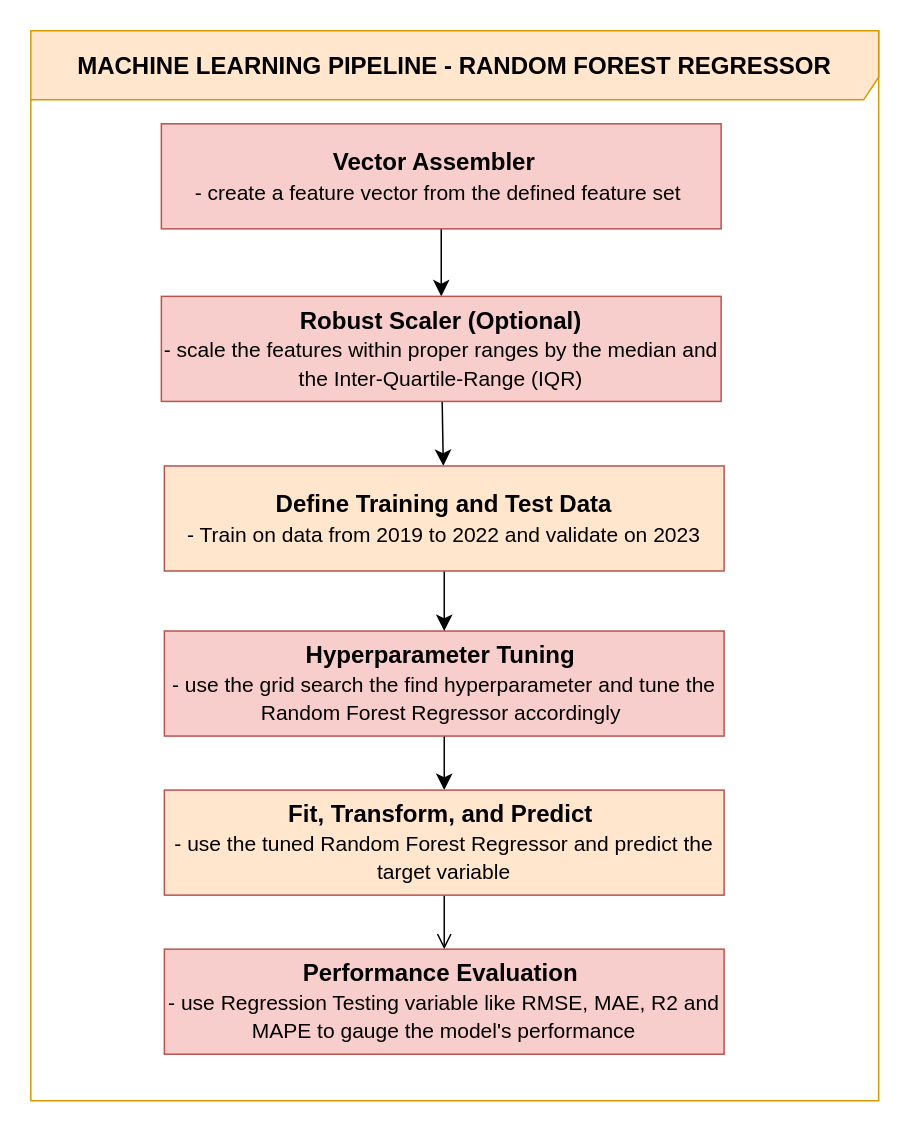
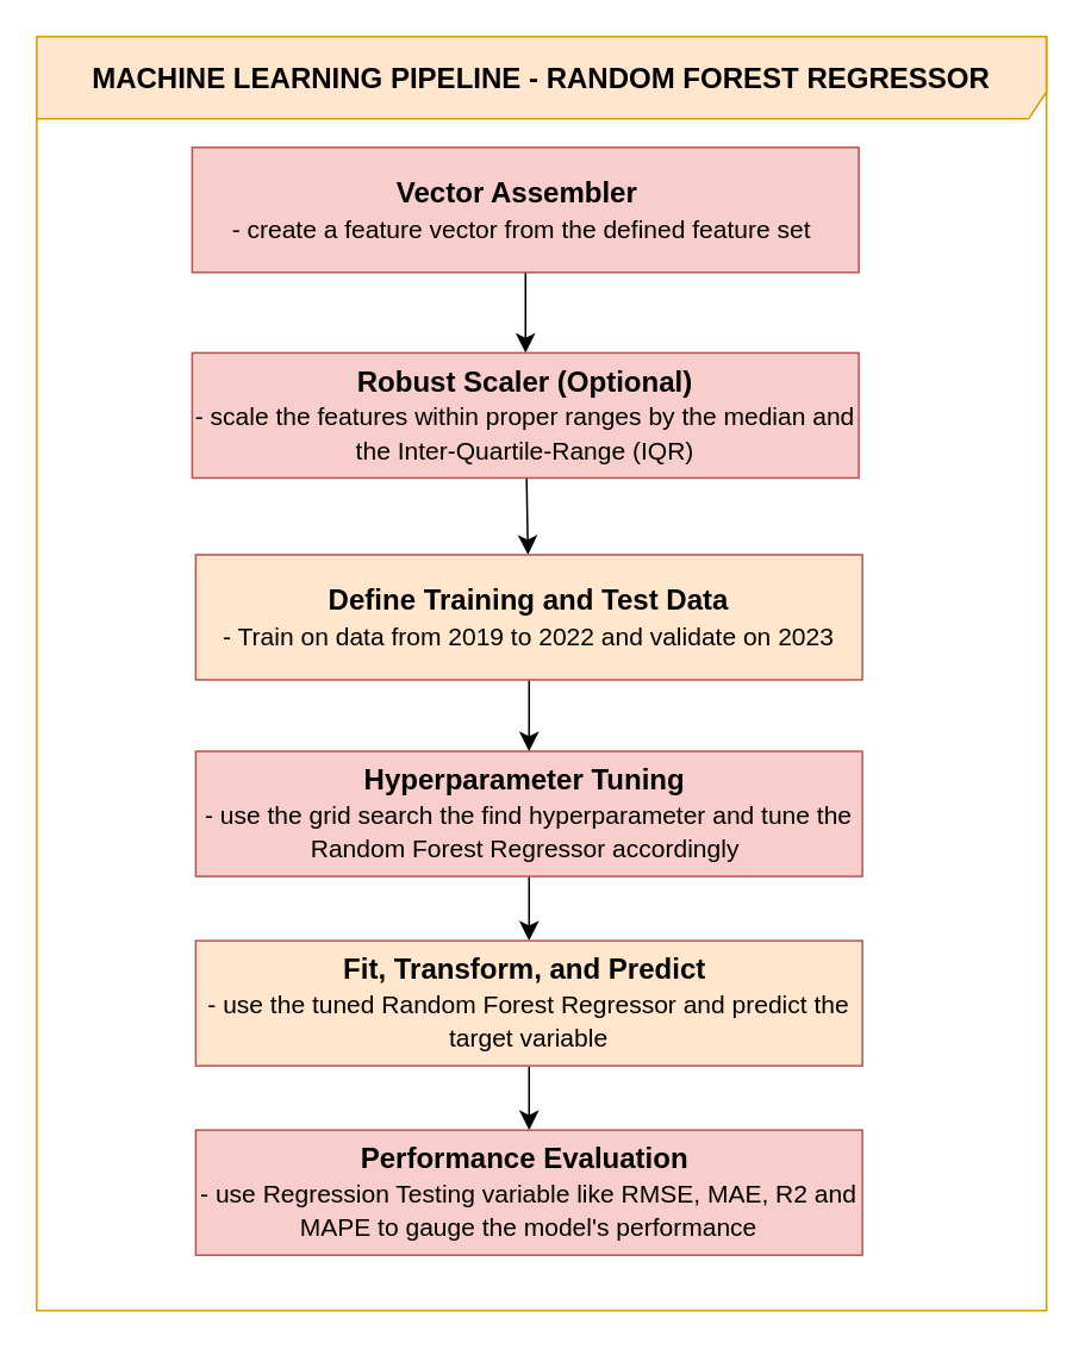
- <mxCell id="11" style="edgeStyle=none;curved=1;rounded=0;orthogonalLoop=1;jettySize=auto;html=1;entryX=0.5;entryY=0;entryDx=0;entryDy=0;fontSize=12;startSize=8;endSize=8;endArrow=open;" edge="1" parent="1" source="12" target="13"><mxGeometry relative="1" as="geometry" /></mxCell>
+ <mxCell id="11" style="edgeStyle=none;curved=1;rounded=0;orthogonalLoop=1;jettySize=auto;html=1;entryX=0.5;entryY=0;entryDx=0;entryDy=0;fontSize=12;startSize=8;endSize=8;" edge="1" parent="1" source="12" target="13"><mxGeometry relative="1" as="geometry" /></mxCell>
